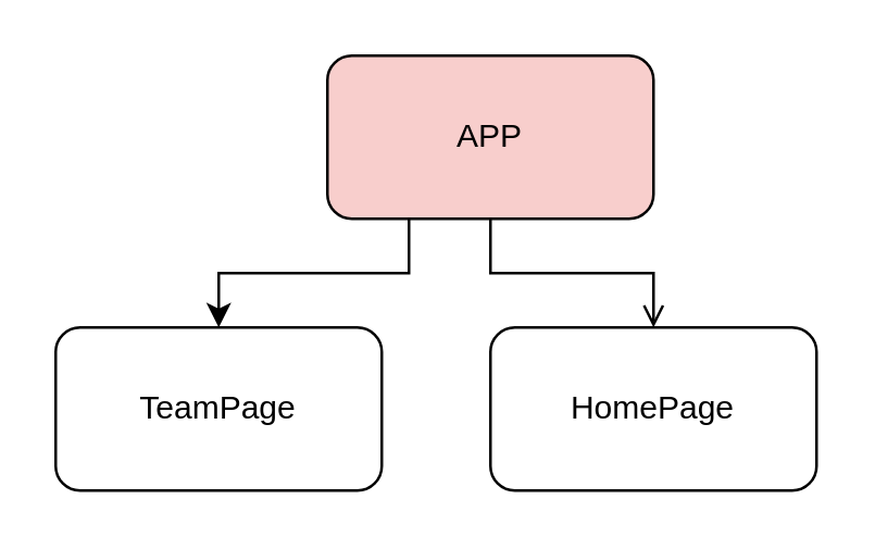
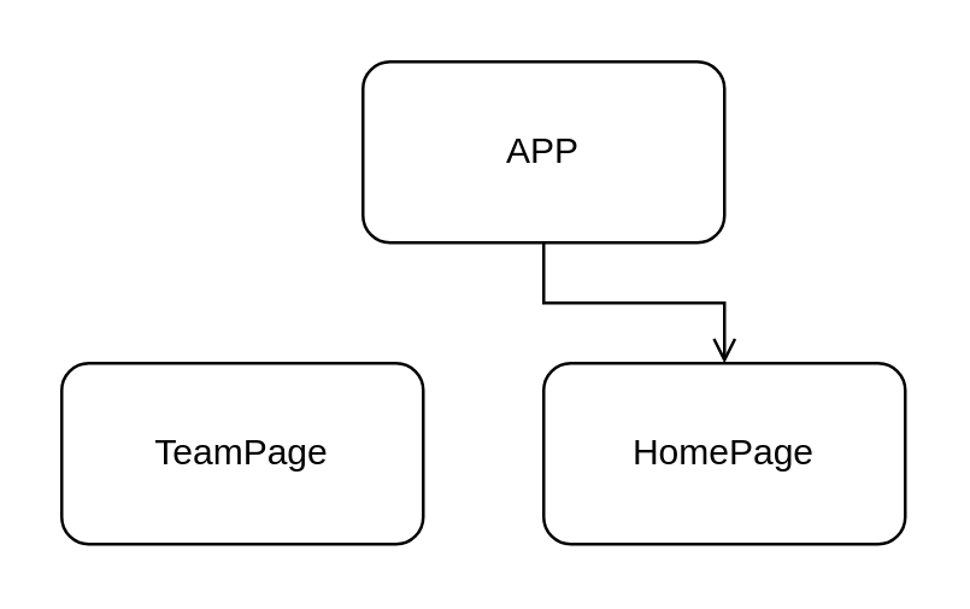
- <mxCell id="4" value="APP" style="rounded=1;whiteSpace=wrap;html=1;fillColor=#f8cecc;" vertex="1" parent="1"><mxGeometry x="120" y="20" width="120" height="60" as="geometry" /></mxCell>
+ <mxCell id="4" value="APP" style="rounded=1;whiteSpace=wrap;html=1;" vertex="1" parent="1"><mxGeometry x="120" y="20" width="120" height="60" as="geometry" /></mxCell>
- <mxCell id="2" style="edgeStyle=orthogonalEdgeStyle;rounded=0;orthogonalLoop=1;jettySize=auto;html=1;exitX=0.25;exitY=1;exitDx=0;exitDy=0;entryX=0.5;entryY=0;entryDx=0;entryDy=0;" edge="1" parent="1" source="4" target="5"><mxGeometry relative="1" as="geometry" /></mxCell>
